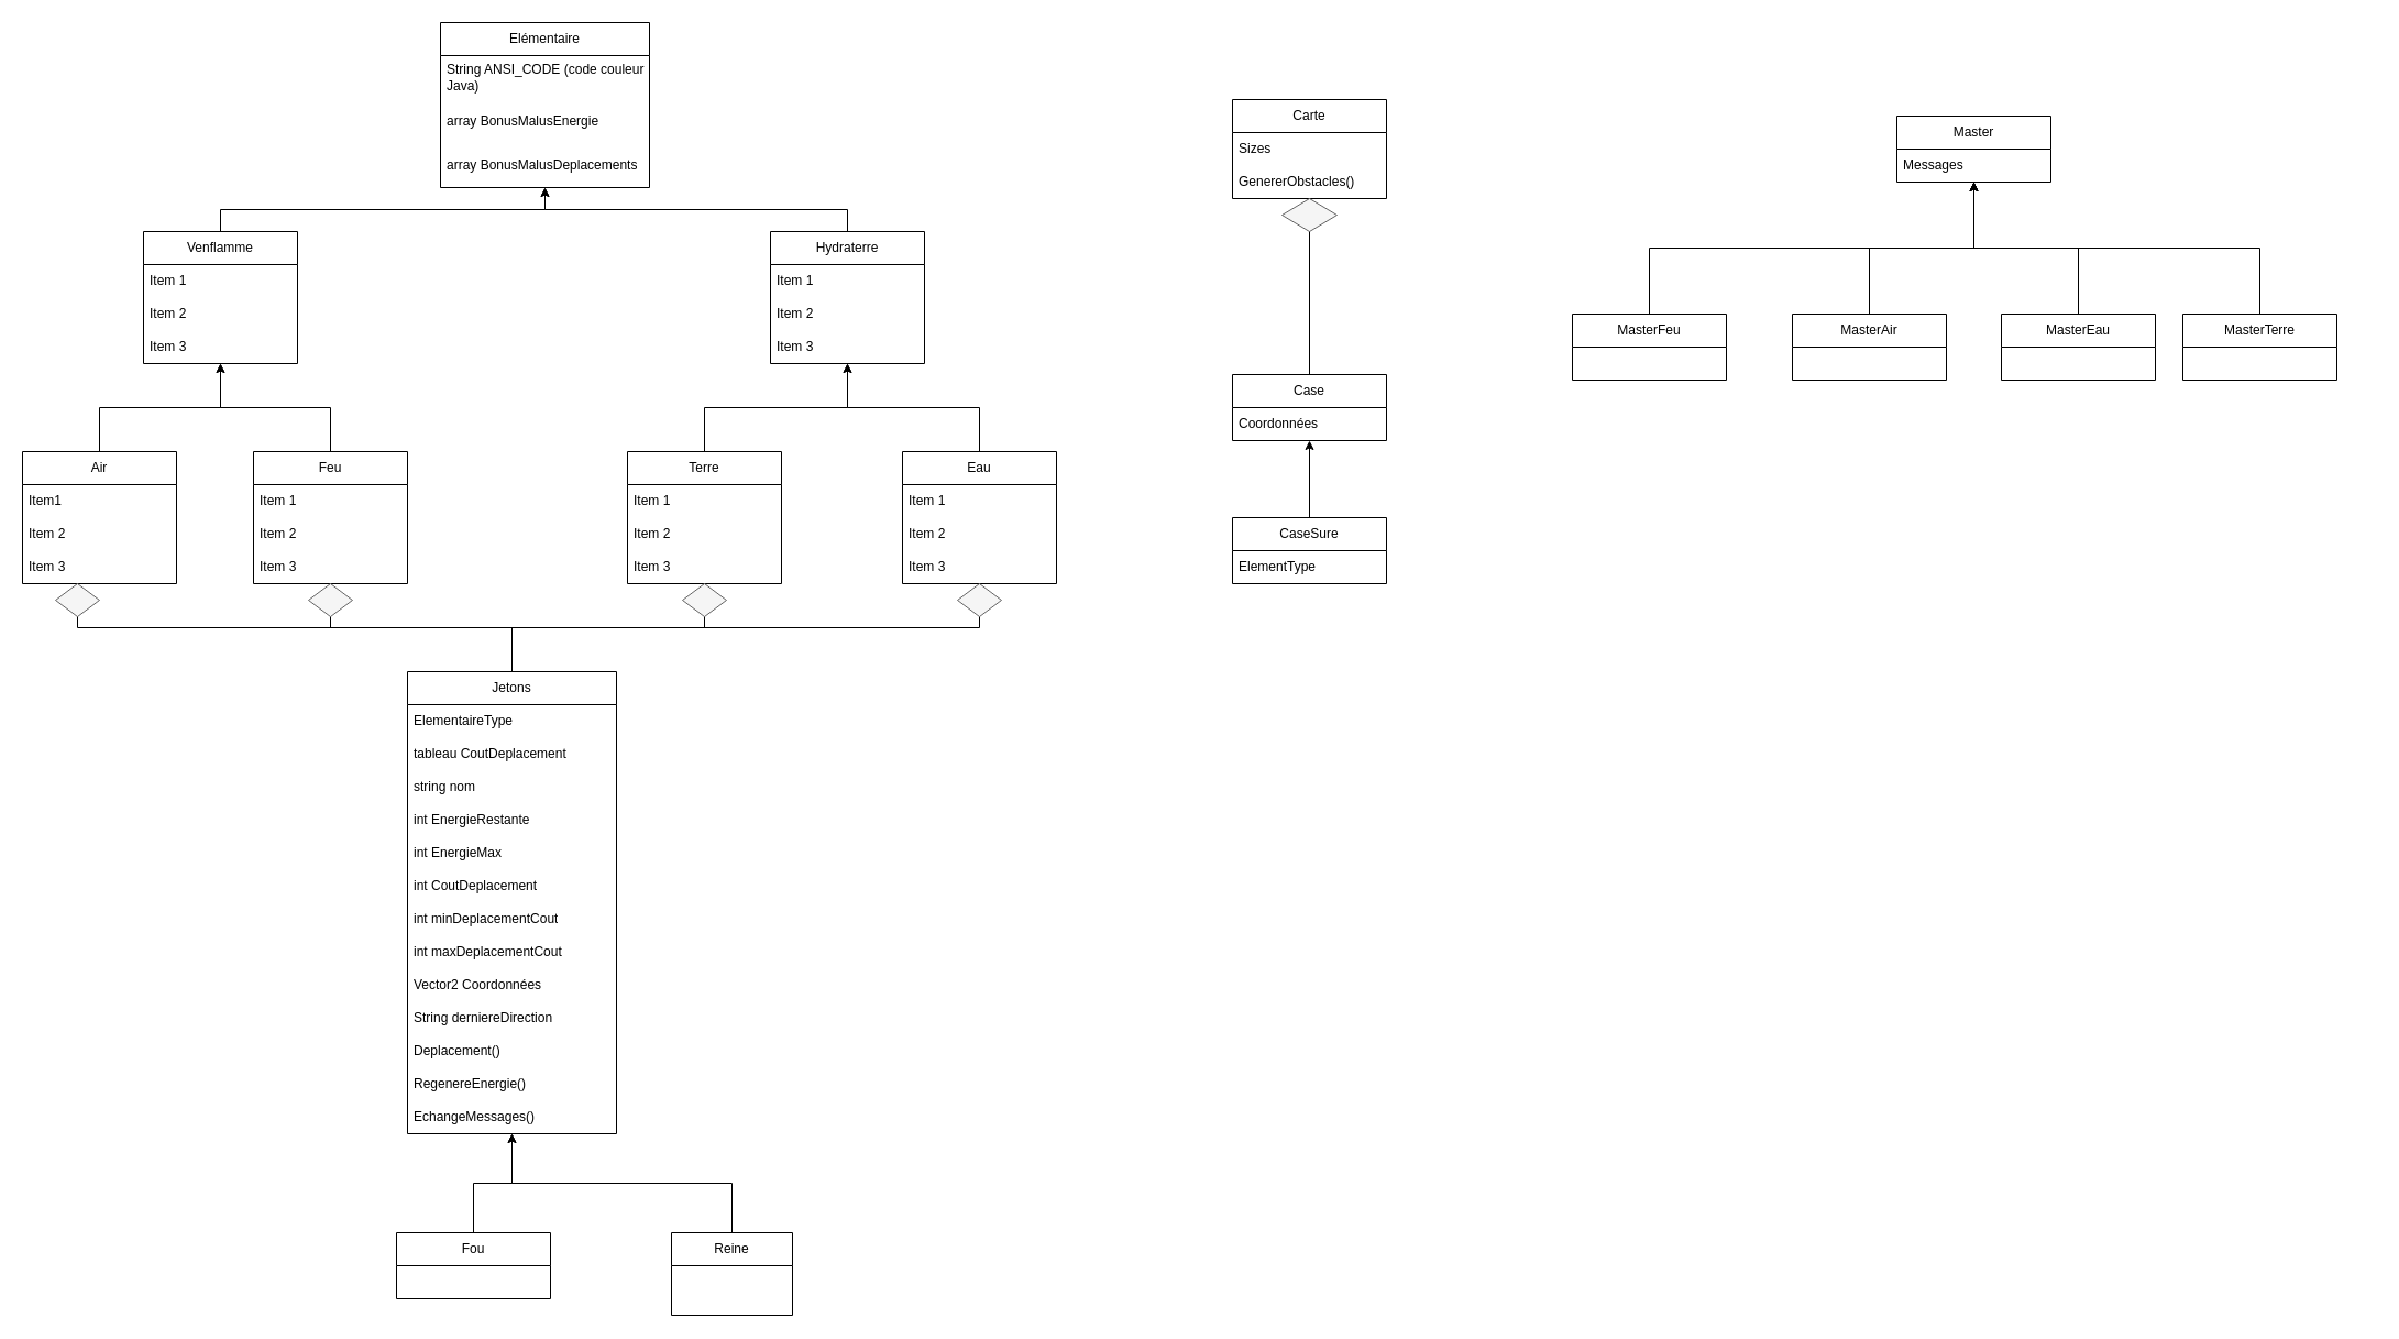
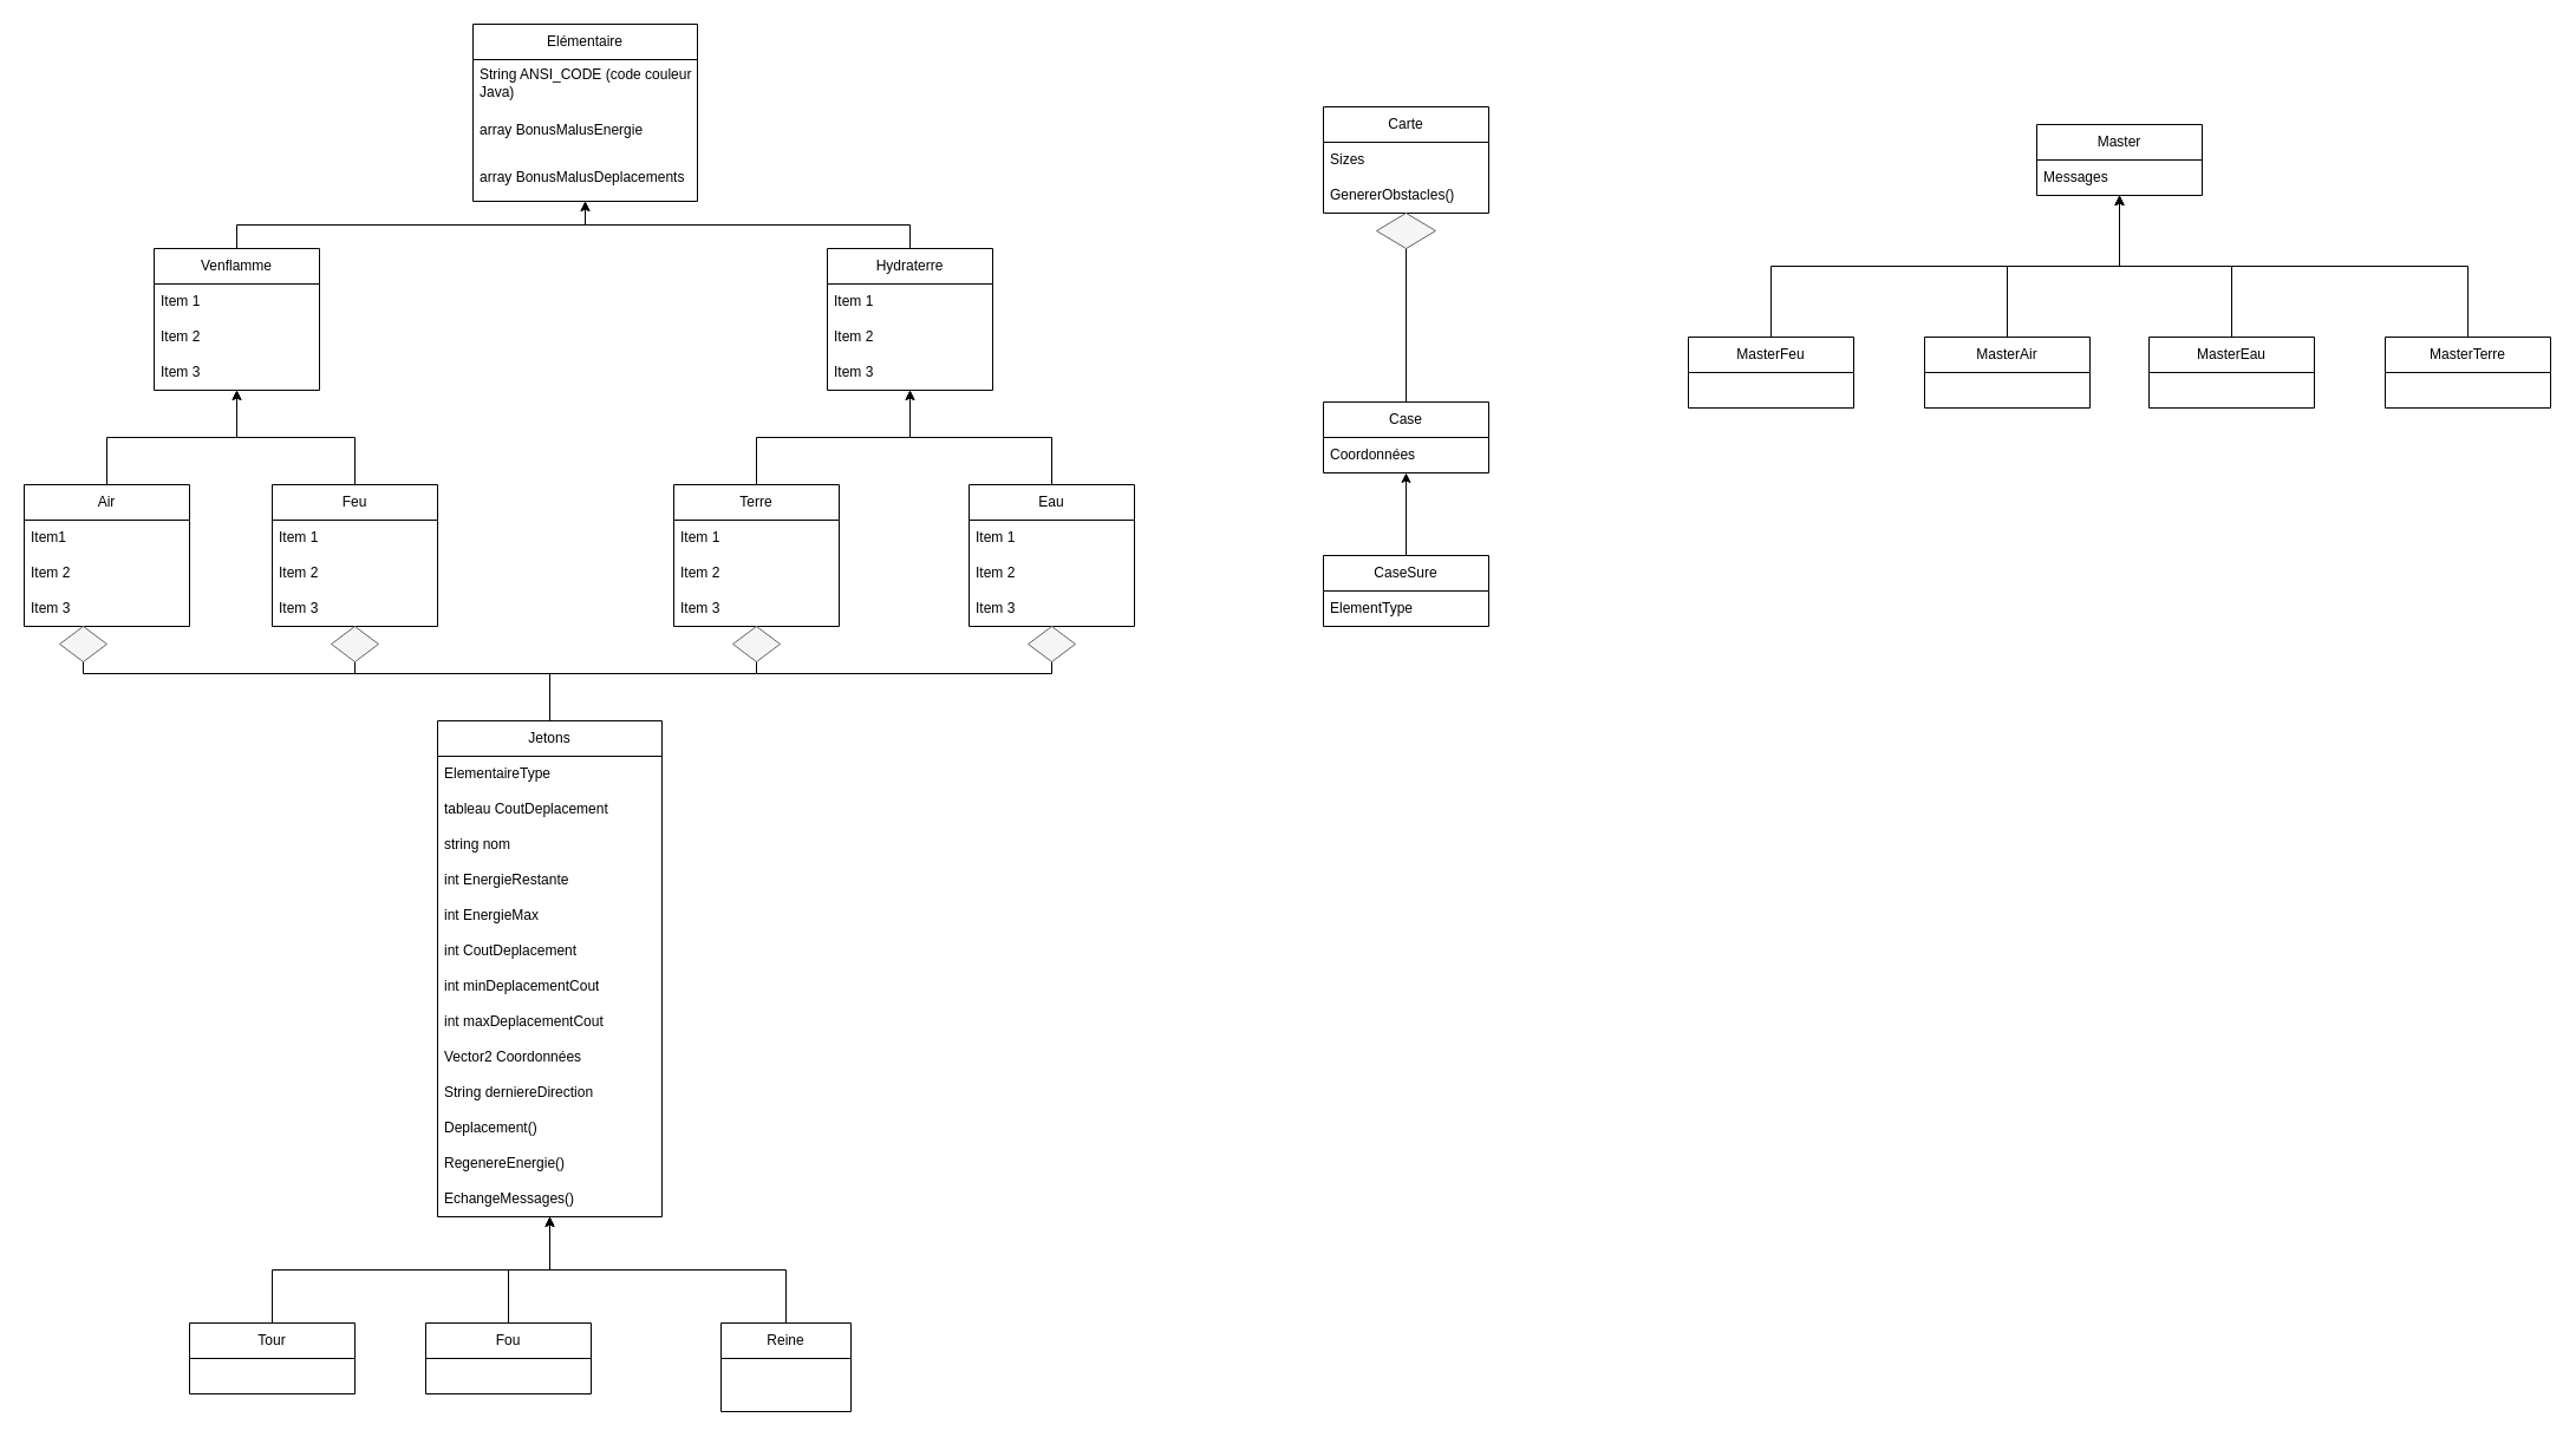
- <mxCell id="83" value="MasterTerre" style="swimlane;fontStyle=0;childLayout=stackLayout;horizontal=1;startSize=30;horizontalStack=0;resizeParent=1;resizeParentMax=0;resizeLast=0;collapsible=1;marginBottom=0;whiteSpace=wrap;html=1;" vertex="1" parent="1"><mxGeometry x="1984" y="285" width="140" height="60" as="geometry" /></mxCell>
+ <mxCell id="83" value="MasterTerre" style="swimlane;fontStyle=0;childLayout=stackLayout;horizontal=1;startSize=30;horizontalStack=0;resizeParent=1;resizeParentMax=0;resizeLast=0;collapsible=1;marginBottom=0;whiteSpace=wrap;html=1;" vertex="1" parent="1"><mxGeometry x="2019" y="285" width="140" height="60" as="geometry" /></mxCell>
+ <mxCell id="54" style="edgeStyle=orthogonalEdgeStyle;rounded=0;orthogonalLoop=1;jettySize=auto;html=1;exitX=0.5;exitY=0;exitDx=0;exitDy=0;" parent="1" source="55" target="40" edge="1"><mxGeometry relative="1" as="geometry" /></mxCell>
+ <mxCell id="55" value="Tour" style="swimlane;fontStyle=0;childLayout=stackLayout;horizontal=1;startSize=30;horizontalStack=0;resizeParent=1;resizeParentMax=0;resizeLast=0;collapsible=1;marginBottom=0;whiteSpace=wrap;html=1;" parent="1" vertex="1"><mxGeometry x="160" y="1120" width="140" height="60" as="geometry" /></mxCell>
